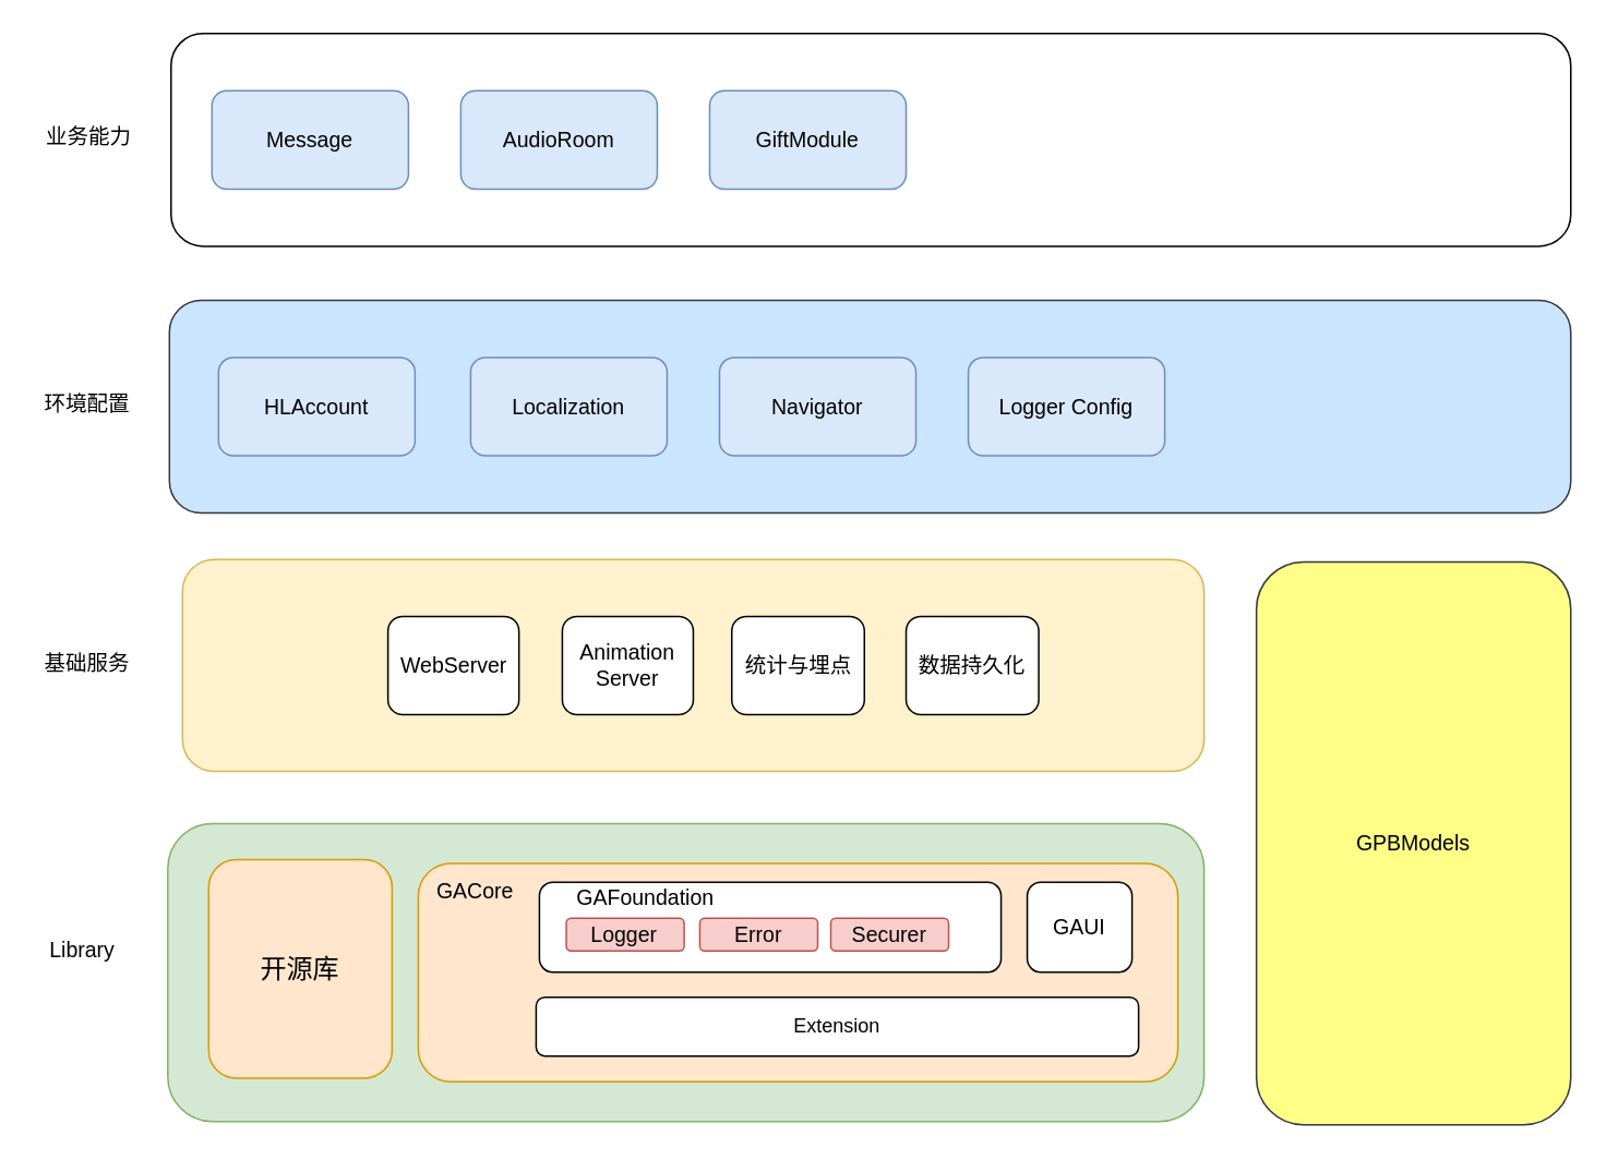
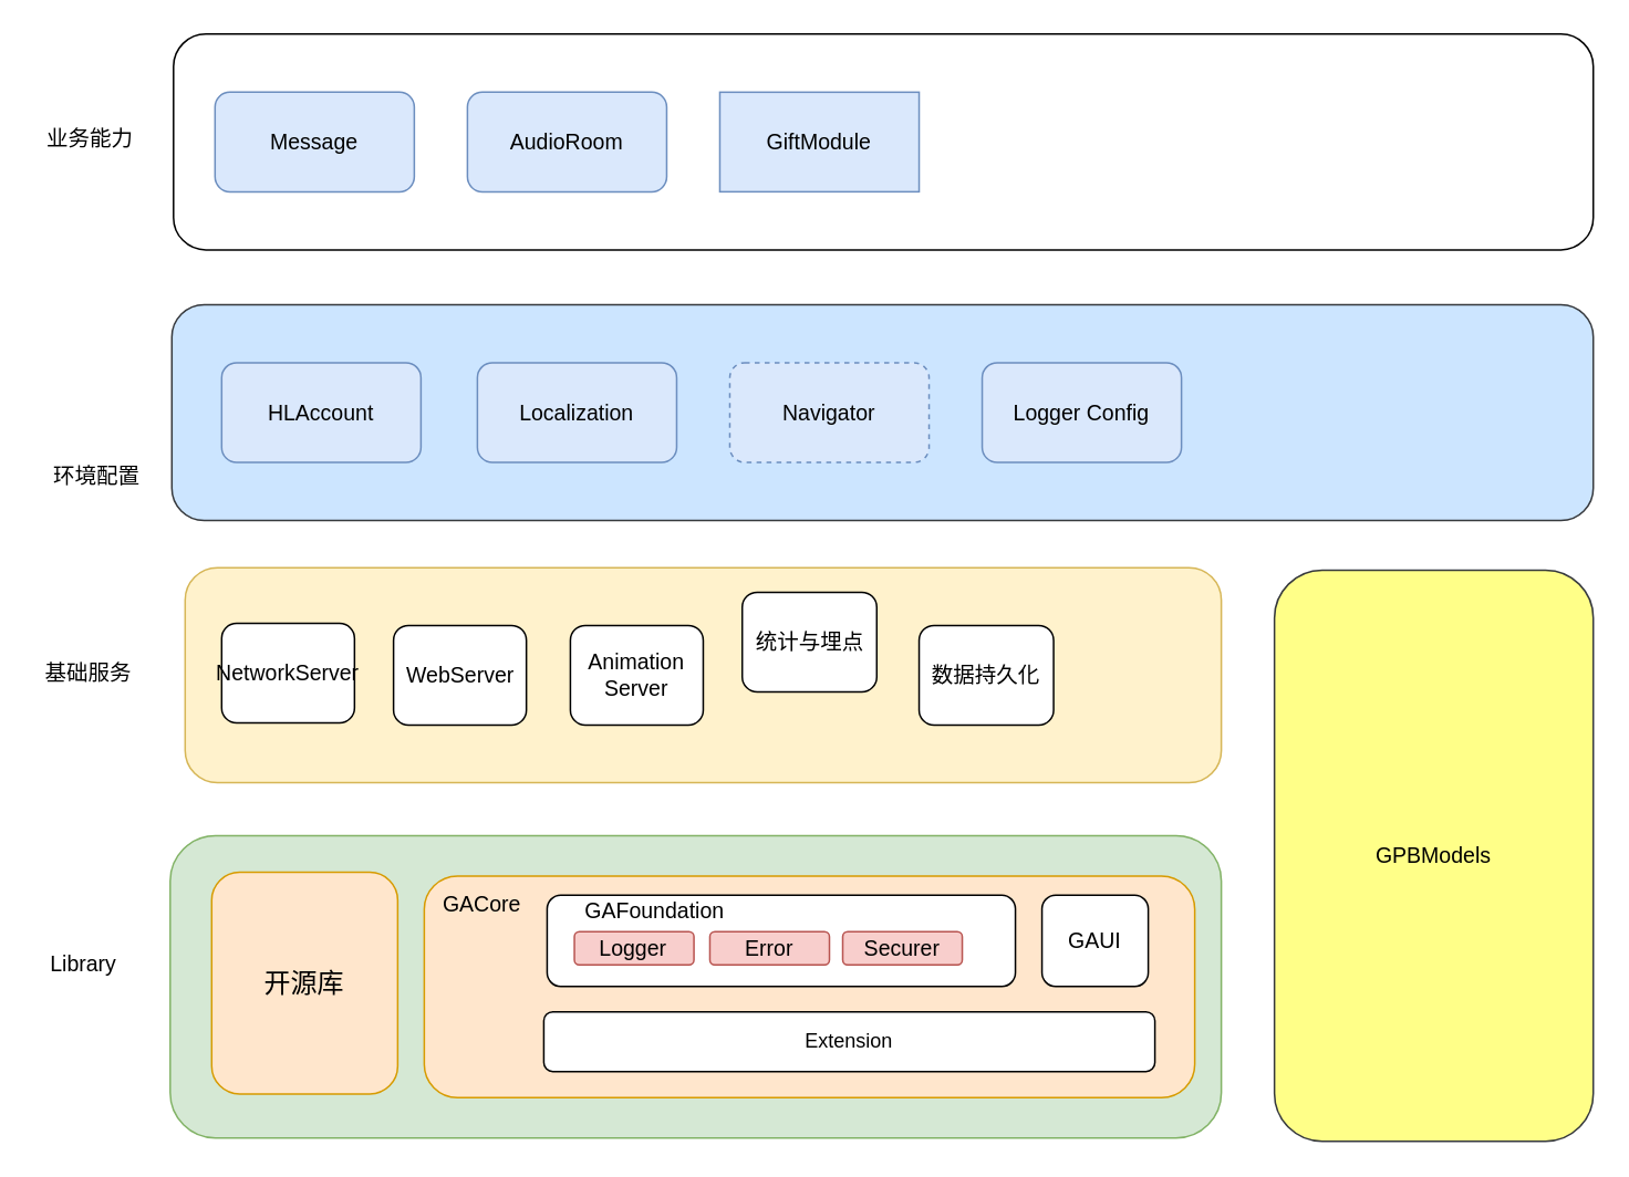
- <mxCell id="19" value="GiftModule" style="rounded=1;whiteSpace=wrap;html=1;fontSize=13;strokeColor=#6c8ebf;fillColor=#dae8fc;" parent="1" vertex="1"><mxGeometry x="433" y="55" width="120" height="60" as="geometry" /></mxCell>
+ <mxCell id="19" value="GiftModule" style="whiteSpace=wrap;html=1;fontSize=13;strokeColor=#6c8ebf;fillColor=#dae8fc;rounded=0;" parent="1" vertex="1"><mxGeometry x="433" y="55" width="120" height="60" as="geometry" /></mxCell>
- <mxCell id="10" value="环境配置" style="text;html=1;strokeColor=none;fillColor=none;align=center;verticalAlign=middle;whiteSpace=wrap;rounded=0;fontSize=13;" parent="1" vertex="1"><mxGeometry x="23" y="231" width="60" height="30" as="geometry" /></mxCell>
+ <mxCell id="10" value="环境配置" style="text;html=1;strokeColor=none;fillColor=none;align=center;verticalAlign=middle;whiteSpace=wrap;rounded=0;fontSize=13;" parent="1" vertex="1"><mxGeometry x="28" y="271" width="60" height="30" as="geometry" /></mxCell>
- <mxCell id="13" value="Navigator" style="rounded=1;whiteSpace=wrap;html=1;fontSize=13;strokeColor=#6c8ebf;fillColor=#dae8fc;" parent="1" vertex="1"><mxGeometry x="439" y="218" width="120" height="60" as="geometry" /></mxCell>
+ <mxCell id="13" value="Navigator" style="rounded=1;whiteSpace=wrap;html=1;fontSize=13;strokeColor=#6c8ebf;fillColor=#dae8fc;dashed=1;" parent="1" vertex="1"><mxGeometry x="439" y="218" width="120" height="60" as="geometry" /></mxCell>
+ <mxCell id="4" value="NetworkServer" style="rounded=1;whiteSpace=wrap;html=1;fontSize=13;strokeColor=default;" parent="1" vertex="1"><mxGeometry x="133" y="375" width="80" height="60" as="geometry" /></mxCell>
- <mxCell id="7" value="统计与埋点" style="rounded=1;whiteSpace=wrap;html=1;fontSize=13;strokeColor=default;" parent="1" vertex="1"><mxGeometry x="446.5" y="376.25" width="81" height="60" as="geometry" /></mxCell>
+ <mxCell id="7" value="统计与埋点" style="rounded=1;whiteSpace=wrap;html=1;fontSize=13;strokeColor=default;" parent="1" vertex="1"><mxGeometry x="446.5" y="356.25" width="81" height="60" as="geometry" /></mxCell>
